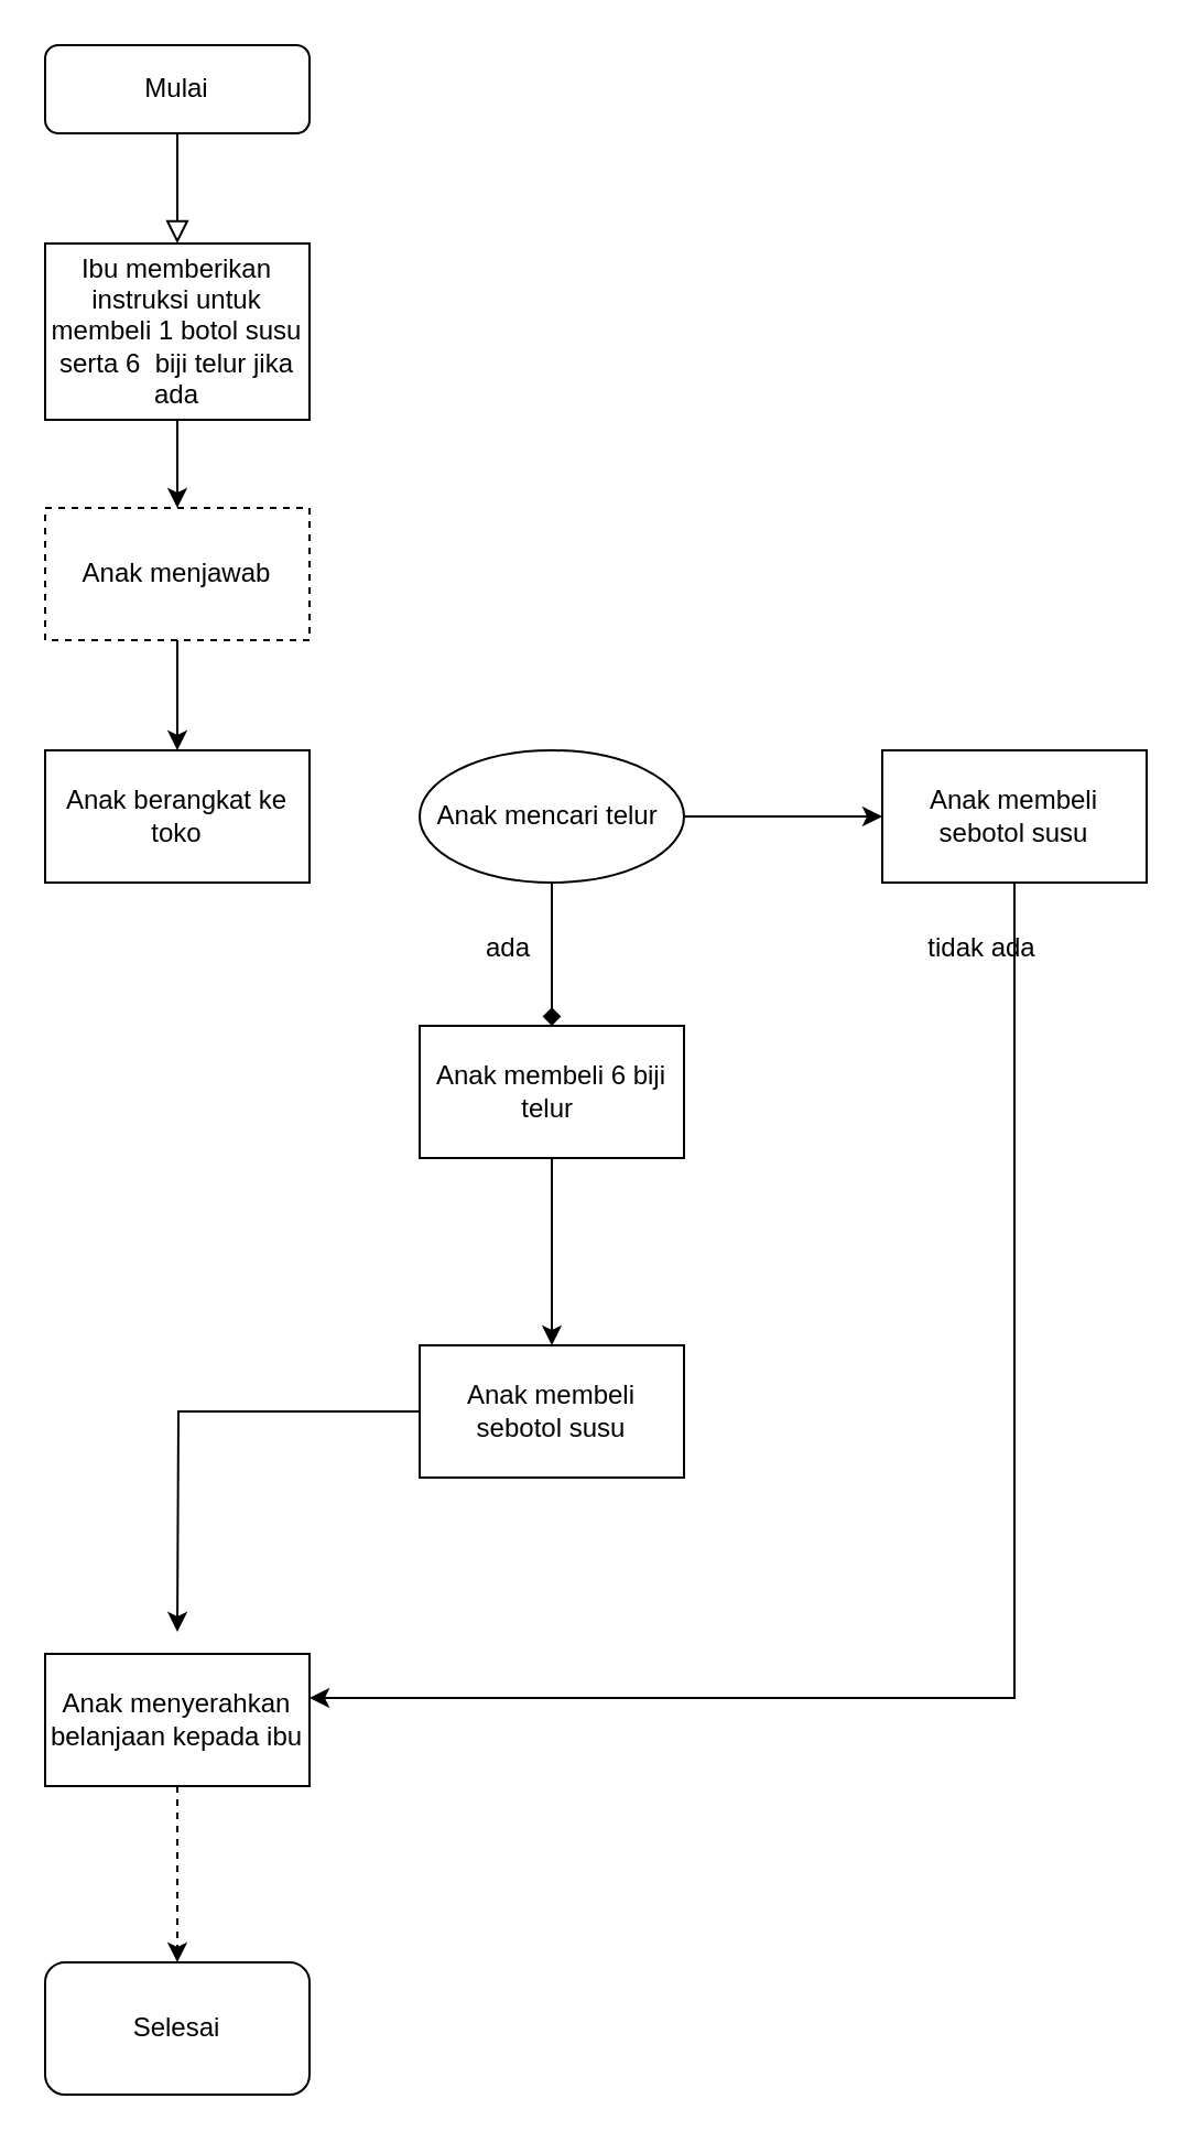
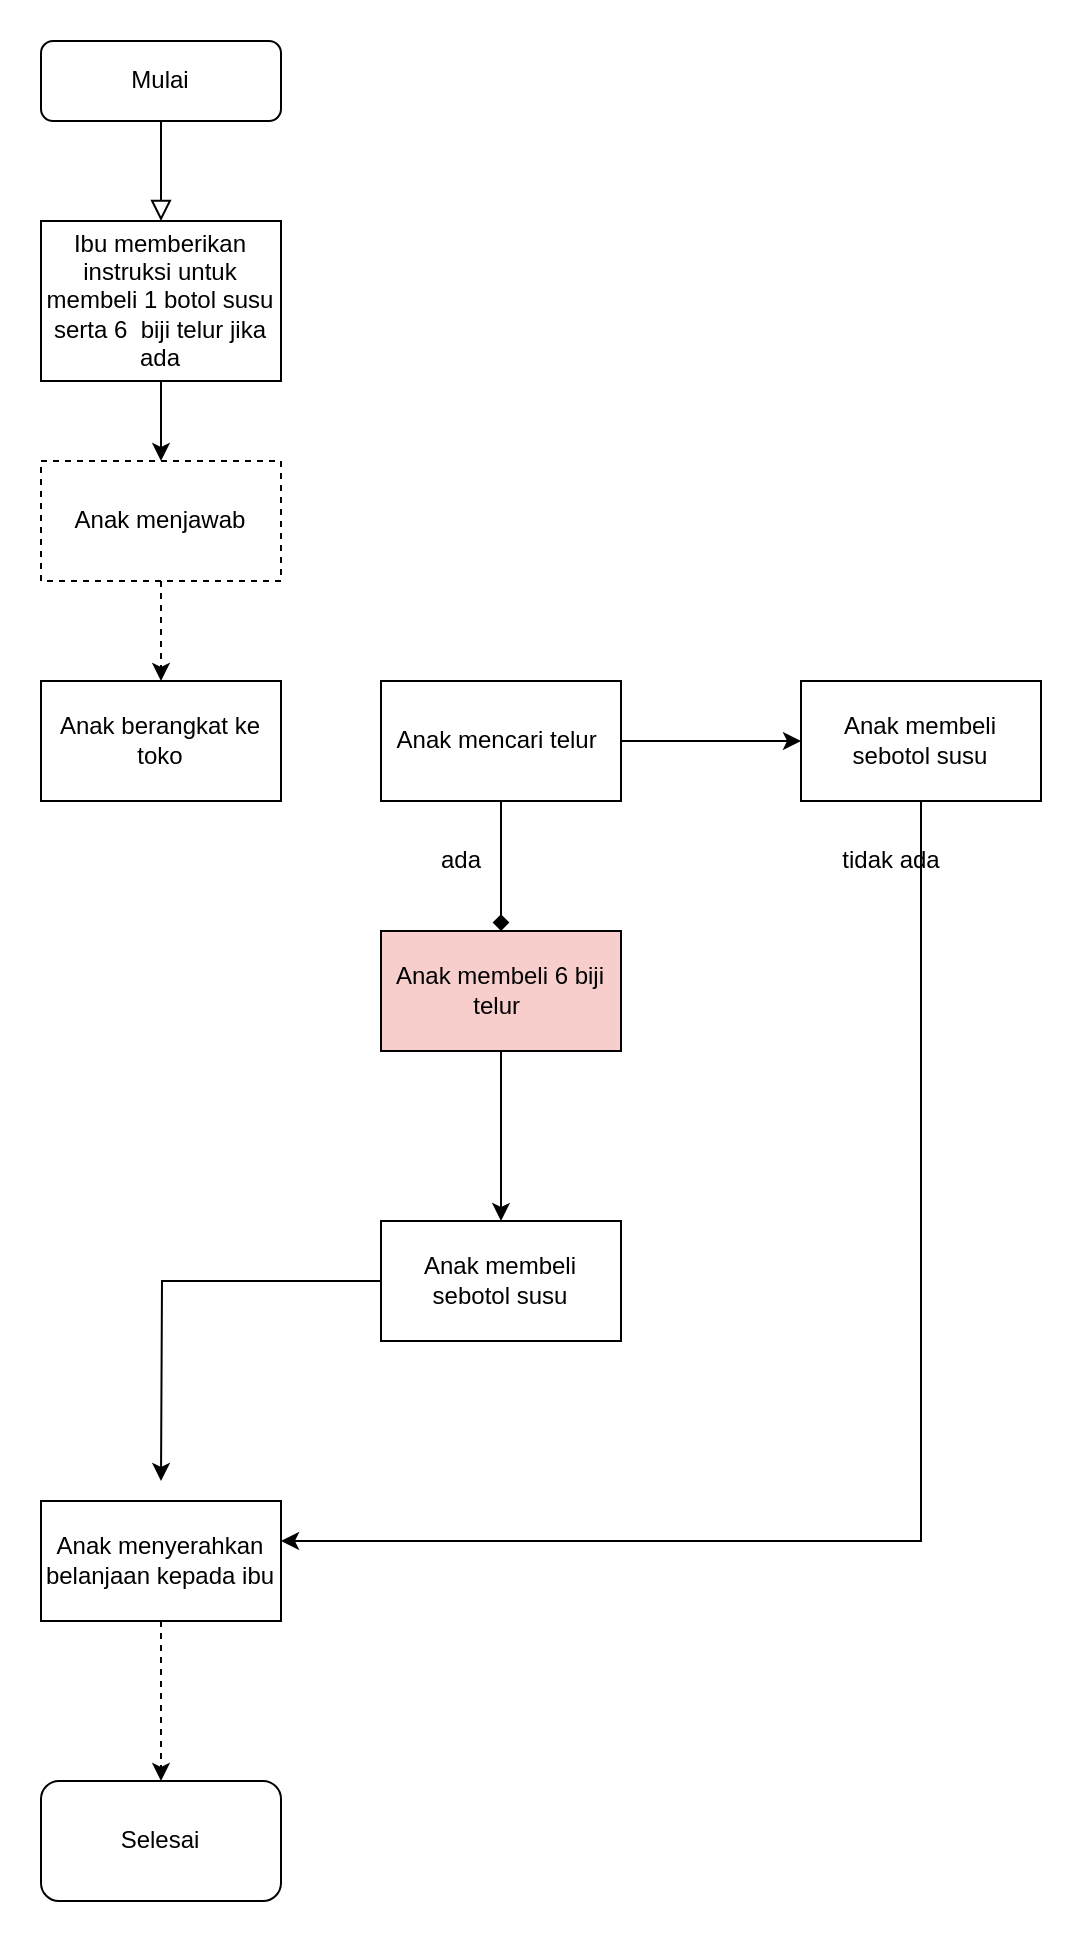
- <mxCell id="6" value="" style="edgeStyle=orthogonalEdgeStyle;rounded=0;orthogonalLoop=1;jettySize=auto;html=1;" edge="1" parent="1" source="7" target="8"><mxGeometry relative="1" as="geometry" /></mxCell>
+ <mxCell id="6" value="" style="edgeStyle=orthogonalEdgeStyle;rounded=0;orthogonalLoop=1;jettySize=auto;html=1;dashed=1;" edge="1" parent="1" source="7" target="8"><mxGeometry relative="1" as="geometry" /></mxCell>
- <mxCell id="11" value="Anak mencari telur&amp;nbsp;" style="ellipse;whiteSpace=wrap;html=1;" vertex="1" parent="1"><mxGeometry x="190" y="340" width="120" height="60" as="geometry" /></mxCell>
+ <mxCell id="11" value="Anak mencari telur&amp;nbsp;" style="rounded=0;whiteSpace=wrap;html=1;" vertex="1" parent="1"><mxGeometry x="190" y="340" width="120" height="60" as="geometry" /></mxCell>
- <mxCell id="13" value="Anak membeli 6 biji telur&amp;nbsp;" style="rounded=0;whiteSpace=wrap;html=1;" vertex="1" parent="1"><mxGeometry x="190" y="465" width="120" height="60" as="geometry" /></mxCell>
+ <mxCell id="13" value="Anak membeli 6 biji telur&amp;nbsp;" style="rounded=0;whiteSpace=wrap;html=1;fillColor=#f8cecc;" vertex="1" parent="1"><mxGeometry x="190" y="465" width="120" height="60" as="geometry" /></mxCell>
